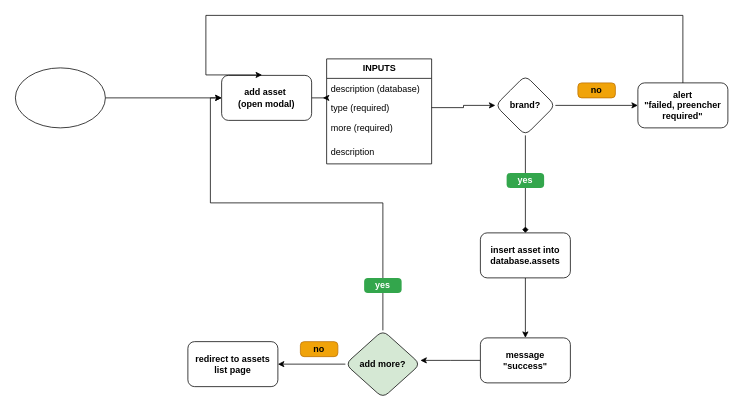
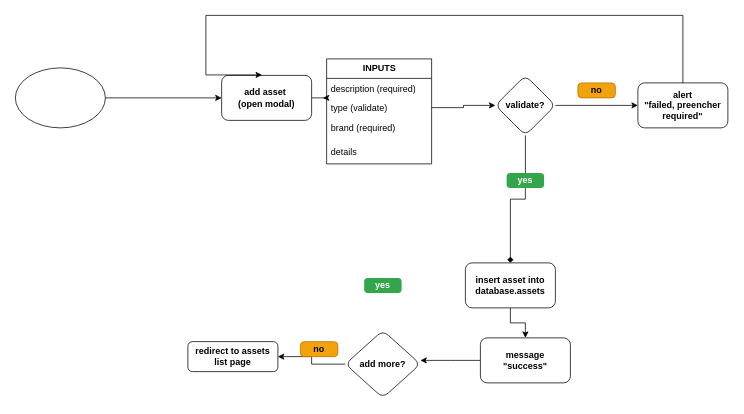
- <mxCell id="5" value="description (database)" style="text;strokeColor=none;fillColor=none;align=left;verticalAlign=top;spacingLeft=4;spacingRight=4;overflow=hidden;rotatable=0;points=[[0,0.5],[1,0.5]];portConstraint=eastwest;whiteSpace=wrap;html=1;" vertex="1" parent="4"><mxGeometry y="26" width="140" height="26" as="geometry" /></mxCell>
+ <mxCell id="5" value="description (required)" style="text;strokeColor=none;fillColor=none;align=left;verticalAlign=top;spacingLeft=4;spacingRight=4;overflow=hidden;rotatable=0;points=[[0,0.5],[1,0.5]];portConstraint=eastwest;whiteSpace=wrap;html=1;" vertex="1" parent="4"><mxGeometry y="26" width="140" height="26" as="geometry" /></mxCell>
- <mxCell id="13" value="brand?" style="rhombus;whiteSpace=wrap;html=1;rounded=1;fontStyle=1" vertex="1" parent="1"><mxGeometry x="660" y="100" width="80" height="80" as="geometry" /></mxCell>
+ <mxCell id="13" value="validate?" style="rhombus;whiteSpace=wrap;html=1;rounded=1;fontStyle=1" vertex="1" parent="1"><mxGeometry x="660" y="100" width="80" height="80" as="geometry" /></mxCell>
- <mxCell id="6" value="type (required)" style="text;strokeColor=none;fillColor=none;align=left;verticalAlign=top;spacingLeft=4;spacingRight=4;overflow=hidden;rotatable=0;points=[[0,0.5],[1,0.5]];portConstraint=eastwest;whiteSpace=wrap;html=1;" vertex="1" parent="4"><mxGeometry y="52" width="140" height="26" as="geometry" /></mxCell>
+ <mxCell id="6" value="type (validate)" style="text;strokeColor=none;fillColor=none;align=left;verticalAlign=top;spacingLeft=4;spacingRight=4;overflow=hidden;rotatable=0;points=[[0,0.5],[1,0.5]];portConstraint=eastwest;whiteSpace=wrap;html=1;" vertex="1" parent="4"><mxGeometry y="52" width="140" height="26" as="geometry" /></mxCell>
- <mxCell id="7" value="more (required)" style="text;strokeColor=none;fillColor=none;align=left;verticalAlign=top;spacingLeft=4;spacingRight=4;overflow=hidden;rotatable=0;points=[[0,0.5],[1,0.5]];portConstraint=eastwest;whiteSpace=wrap;html=1;" vertex="1" parent="4"><mxGeometry y="78" width="140" height="32" as="geometry" /></mxCell>
+ <mxCell id="7" value="brand (required)" style="text;strokeColor=none;fillColor=none;align=left;verticalAlign=top;spacingLeft=4;spacingRight=4;overflow=hidden;rotatable=0;points=[[0,0.5],[1,0.5]];portConstraint=eastwest;whiteSpace=wrap;html=1;" vertex="1" parent="4"><mxGeometry y="78" width="140" height="32" as="geometry" /></mxCell>
- <mxCell id="8" value="description" style="text;strokeColor=none;fillColor=none;align=left;verticalAlign=top;spacingLeft=4;spacingRight=4;overflow=hidden;rotatable=0;points=[[0,0.5],[1,0.5]];portConstraint=eastwest;whiteSpace=wrap;html=1;" vertex="1" parent="4"><mxGeometry y="110" width="140" height="30" as="geometry" /></mxCell>
+ <mxCell id="8" value="details" style="text;strokeColor=none;fillColor=none;align=left;verticalAlign=top;spacingLeft=4;spacingRight=4;overflow=hidden;rotatable=0;points=[[0,0.5],[1,0.5]];portConstraint=eastwest;whiteSpace=wrap;html=1;" vertex="1" parent="4"><mxGeometry y="110" width="140" height="30" as="geometry" /></mxCell>
- <mxCell id="24" style="edgeStyle=orthogonalEdgeStyle;rounded=0;orthogonalLoop=1;jettySize=auto;html=1;" edge="1" parent="1" source="25" target="10"><mxGeometry relative="1" as="geometry"><Array as="points"><mxPoint x="510" y="270" /><mxPoint x="280" y="270" /></Array></mxGeometry></mxCell>
- <mxCell id="19" value="insert asset into&lt;br&gt;database.assets" style="whiteSpace=wrap;html=1;rounded=1;fontStyle=1" vertex="1" parent="1"><mxGeometry x="640" y="310" width="120" height="60" as="geometry" /></mxCell>
+ <mxCell id="19" value="insert asset into&lt;br&gt;database.assets" style="whiteSpace=wrap;html=1;rounded=1;fontStyle=1" vertex="1" parent="1"><mxGeometry x="620" y="350" width="120" height="60" as="geometry" /></mxCell>
- <mxCell id="26" value="redirect to assets list page" style="whiteSpace=wrap;html=1;rounded=1;fontStyle=1;" vertex="1" parent="1"><mxGeometry x="250" y="455" width="120" height="60" as="geometry" /></mxCell>
+ <mxCell id="26" value="redirect to assets list page" style="whiteSpace=wrap;html=1;rounded=1;fontStyle=1;" vertex="1" parent="1"><mxGeometry x="250" y="455" width="120" height="40" as="geometry" /></mxCell>
- <mxCell id="25" value="add more?" style="rhombus;whiteSpace=wrap;html=1;rounded=1;fontStyle=1;fillColor=#d5e8d4;" vertex="1" parent="1"><mxGeometry x="460" y="440" width="100" height="90" as="geometry" /></mxCell>
+ <mxCell id="25" value="add more?" style="rhombus;whiteSpace=wrap;html=1;rounded=1;fontStyle=1" vertex="1" parent="1"><mxGeometry x="460" y="440" width="100" height="90" as="geometry" /></mxCell>
